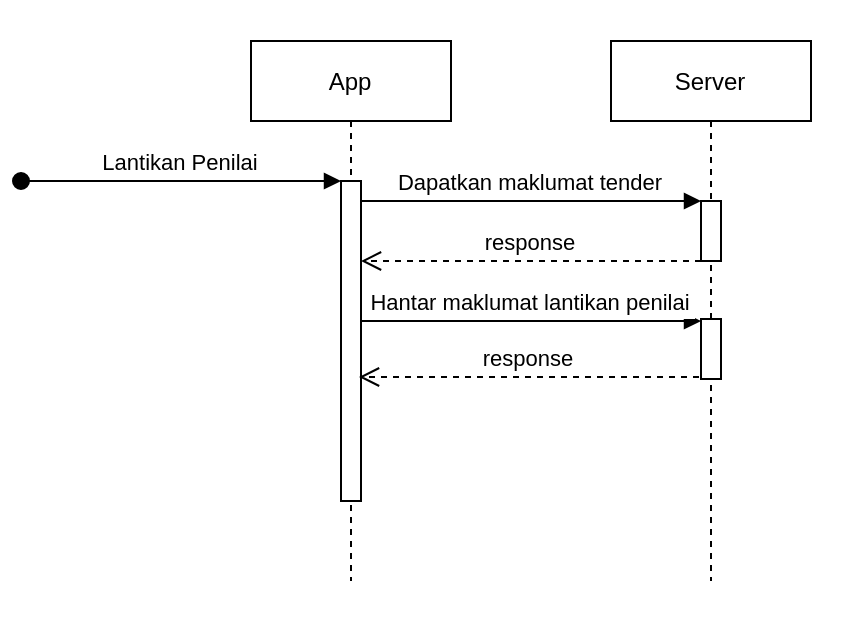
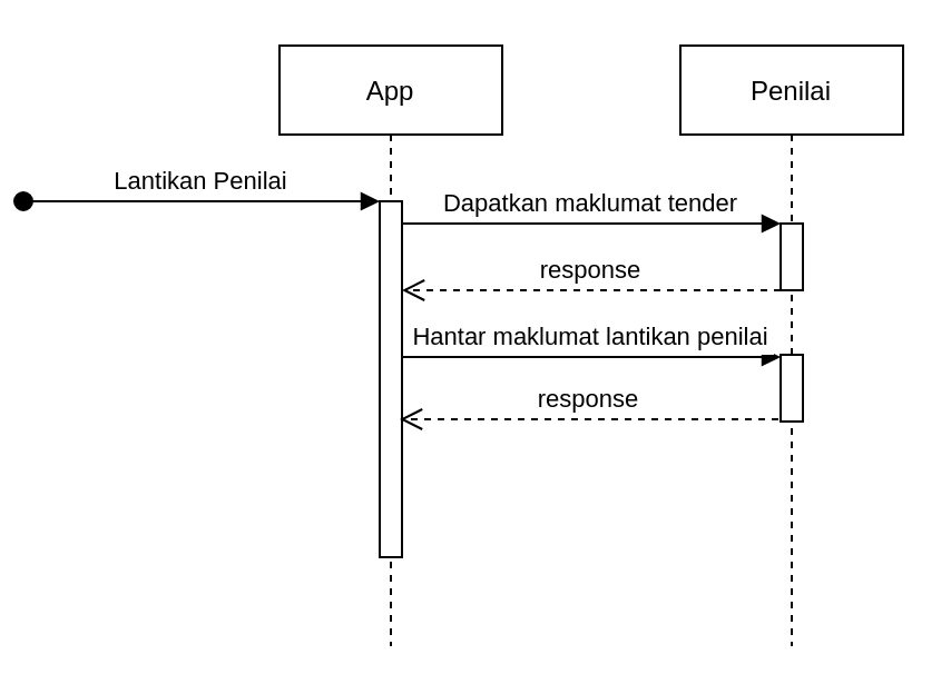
- <mxCell id="5" value="Server" style="shape=umlLifeline;perimeter=lifelinePerimeter;container=1;collapsible=0;recursiveResize=0;rounded=0;shadow=0;strokeWidth=1;" vertex="1" parent="1"><mxGeometry x="200" y="20" width="100" height="270" as="geometry" /></mxCell>
+ <mxCell id="5" value="Penilai" style="shape=umlLifeline;perimeter=lifelinePerimeter;container=1;collapsible=0;recursiveResize=0;rounded=0;shadow=0;strokeWidth=1;" vertex="1" parent="1"><mxGeometry x="200" y="20" width="100" height="270" as="geometry" /></mxCell>
